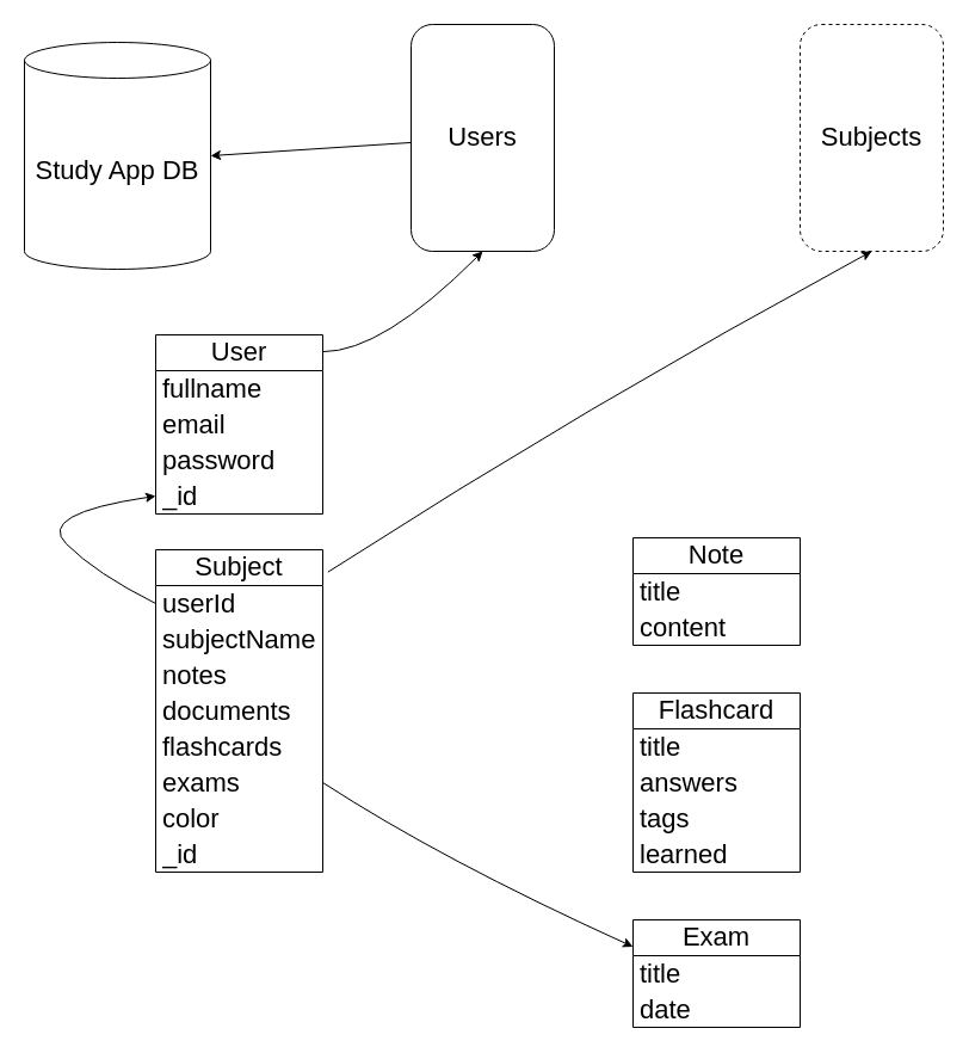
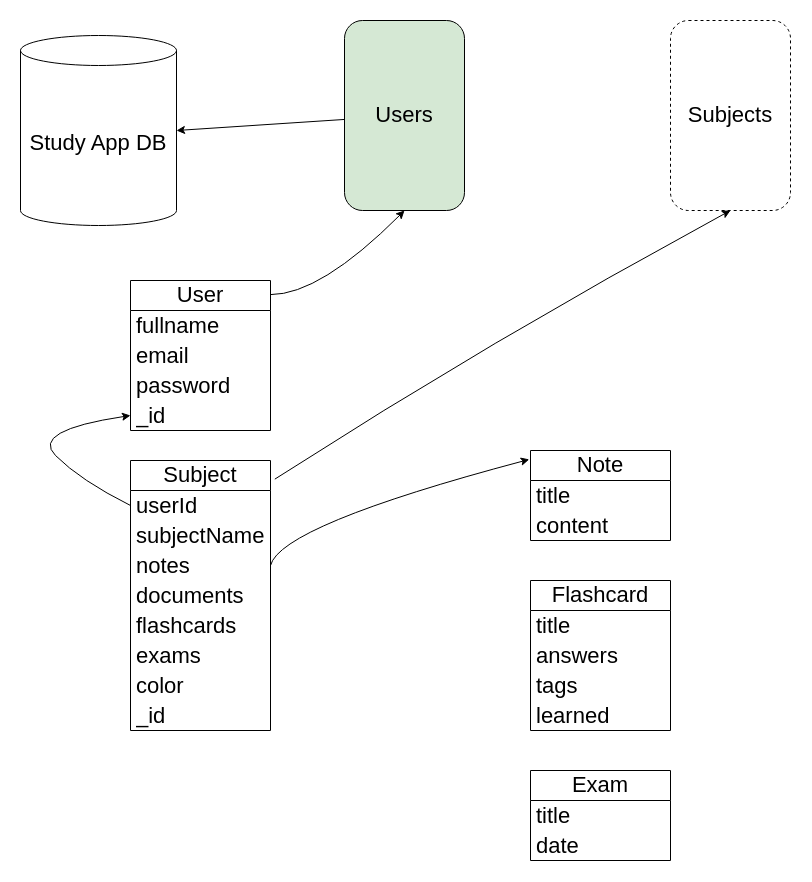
- <mxCell id="4" value="Users" style="rounded=1;whiteSpace=wrap;html=1;fontSize=22;" vertex="1" parent="1"><mxGeometry x="344" y="20" width="120" height="190" as="geometry" /></mxCell>
+ <mxCell id="4" value="Users" style="rounded=1;whiteSpace=wrap;html=1;fontSize=22;fillColor=#d5e8d4;" vertex="1" parent="1"><mxGeometry x="344" y="20" width="120" height="190" as="geometry" /></mxCell>
+ <mxCell id="23" value="" style="curved=1;endArrow=classic;html=1;fontSize=22;exitX=1;exitY=0.5;exitDx=0;exitDy=0;entryX=-0.009;entryY=0.099;entryDx=0;entryDy=0;entryPerimeter=0;" edge="1" parent="1" source="13" target="20"><mxGeometry width="50" height="50" relative="1" as="geometry"><mxPoint x="200" y="600" as="sourcePoint" /><mxPoint x="200" y="510" as="targetPoint" /><Array as="points"><mxPoint x="280" y="525" /></Array></mxGeometry></mxCell>
- <mxCell id="35" value="" style="curved=1;endArrow=classic;html=1;fontSize=22;exitX=1;exitY=0.5;exitDx=0;exitDy=0;entryX=0;entryY=0.25;entryDx=0;entryDy=0;" edge="1" parent="1" source="16" target="32"><mxGeometry width="50" height="50" relative="1" as="geometry"><mxPoint x="340" y="640" as="sourcePoint" /><mxPoint x="390" y="590" as="targetPoint" /><Array as="points"><mxPoint x="370" y="720" /></Array></mxGeometry></mxCell>
